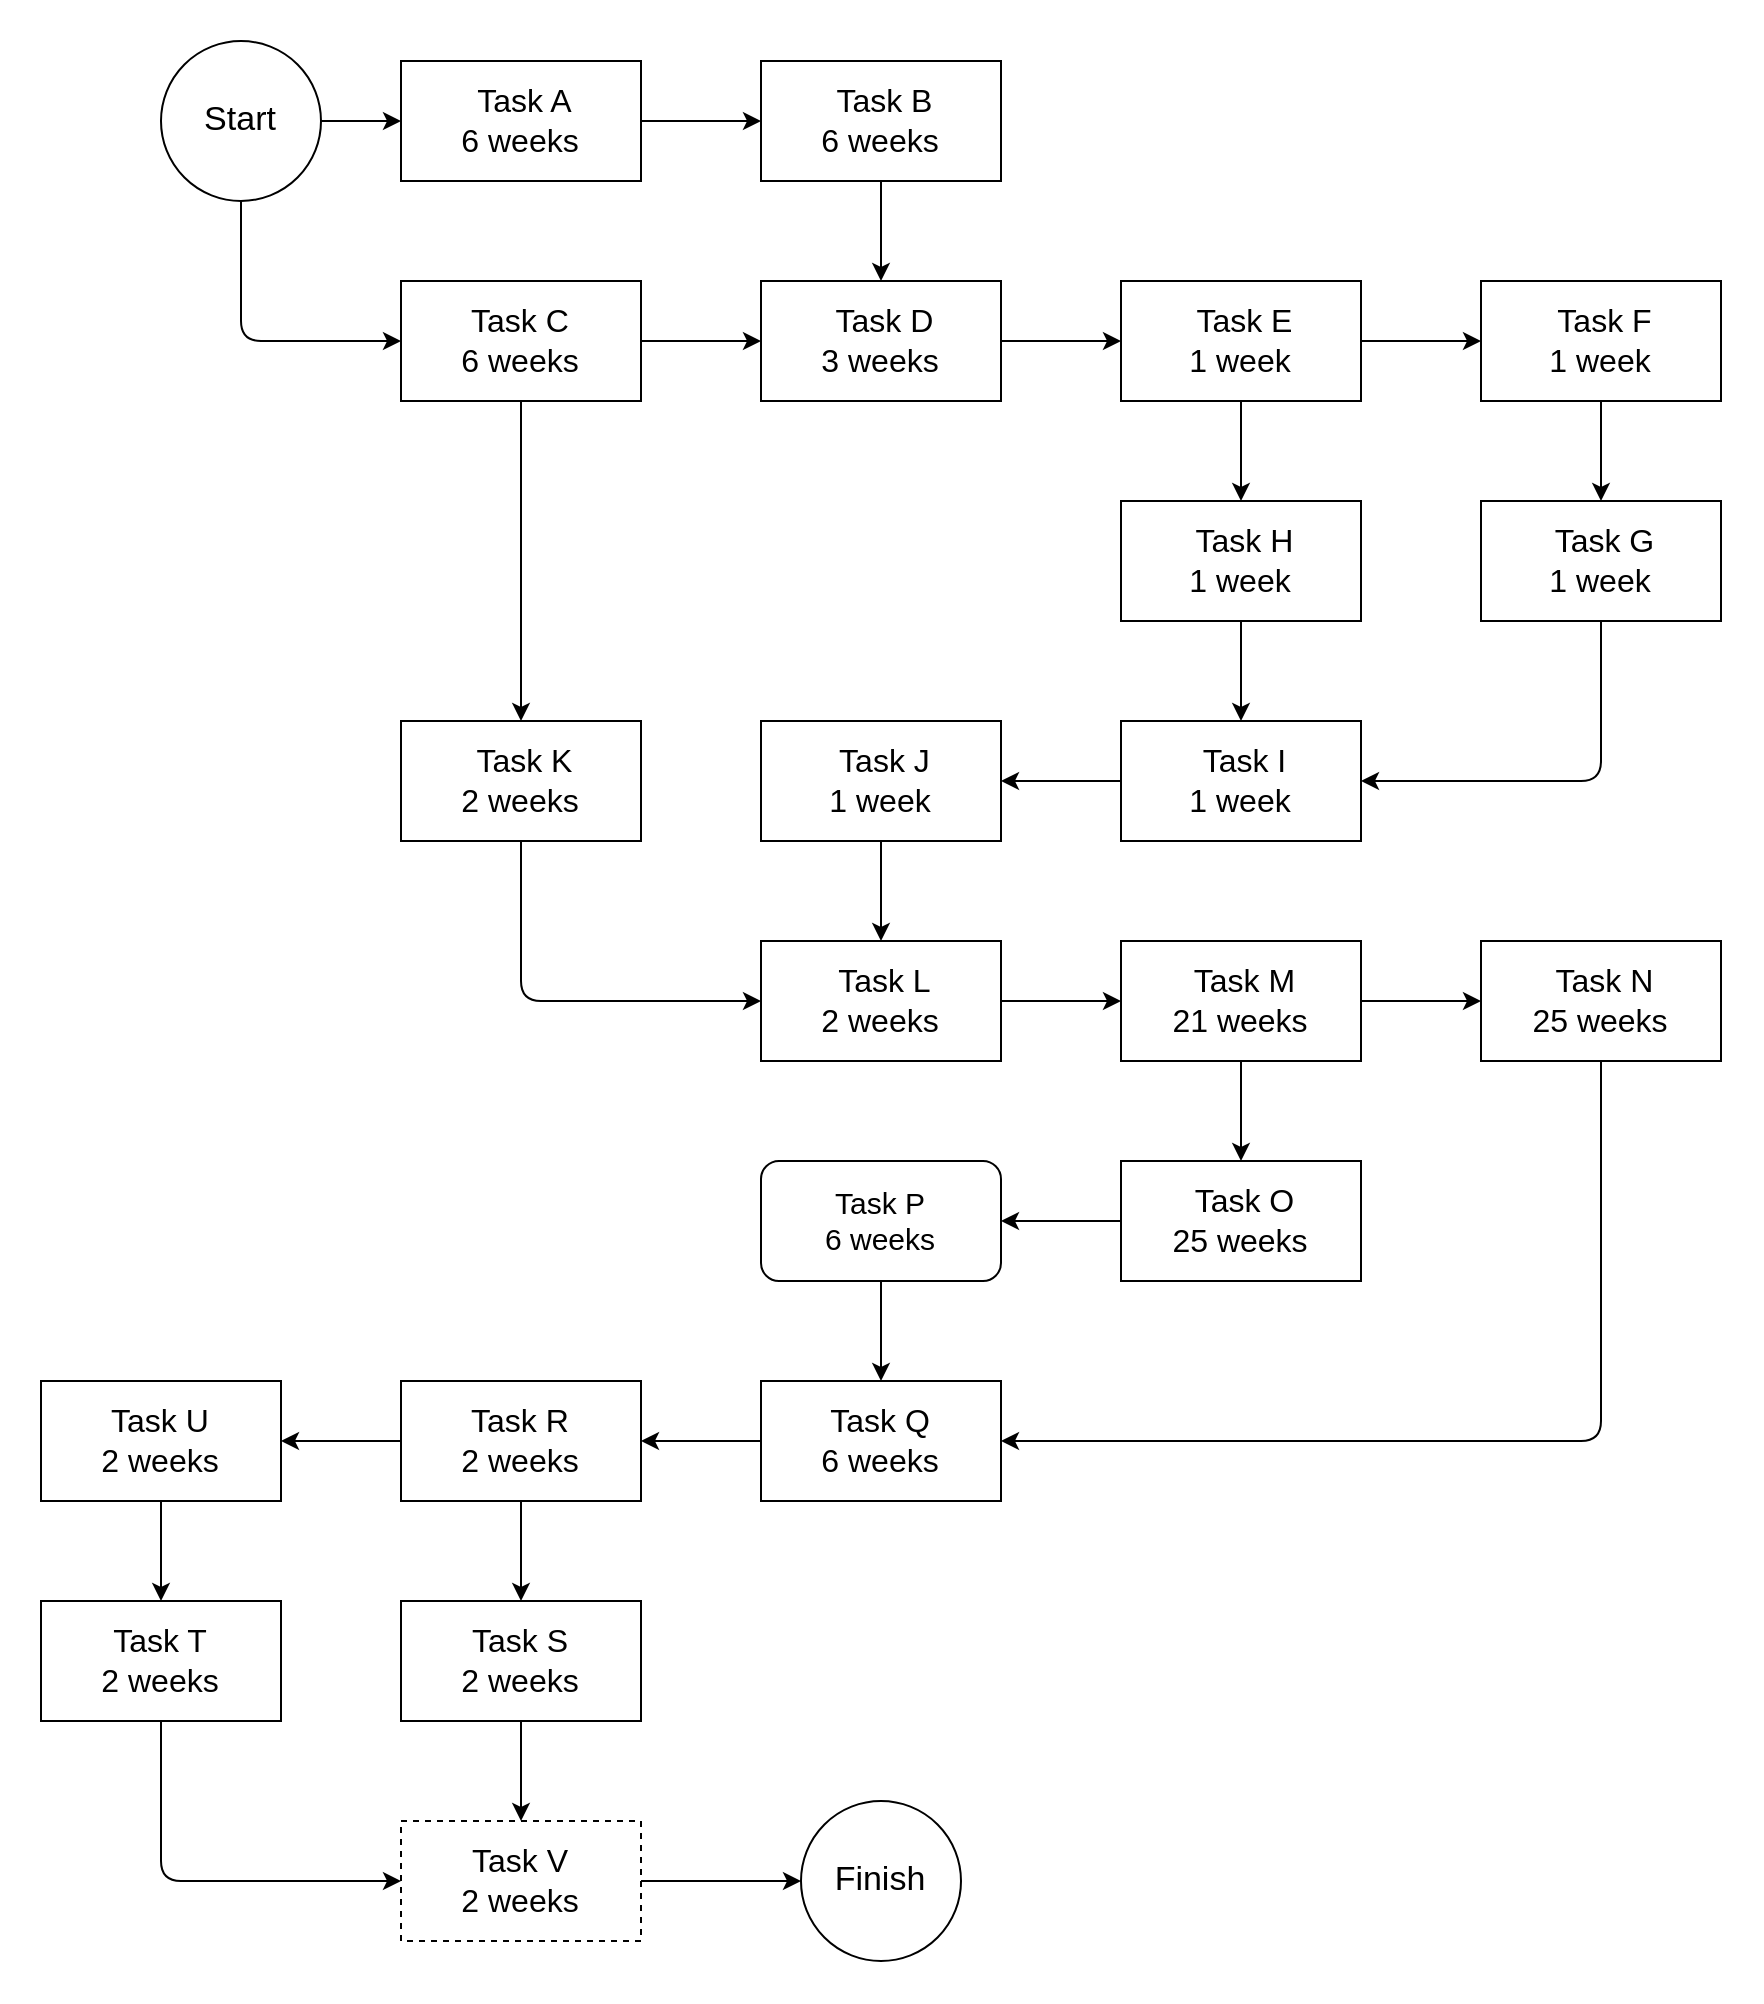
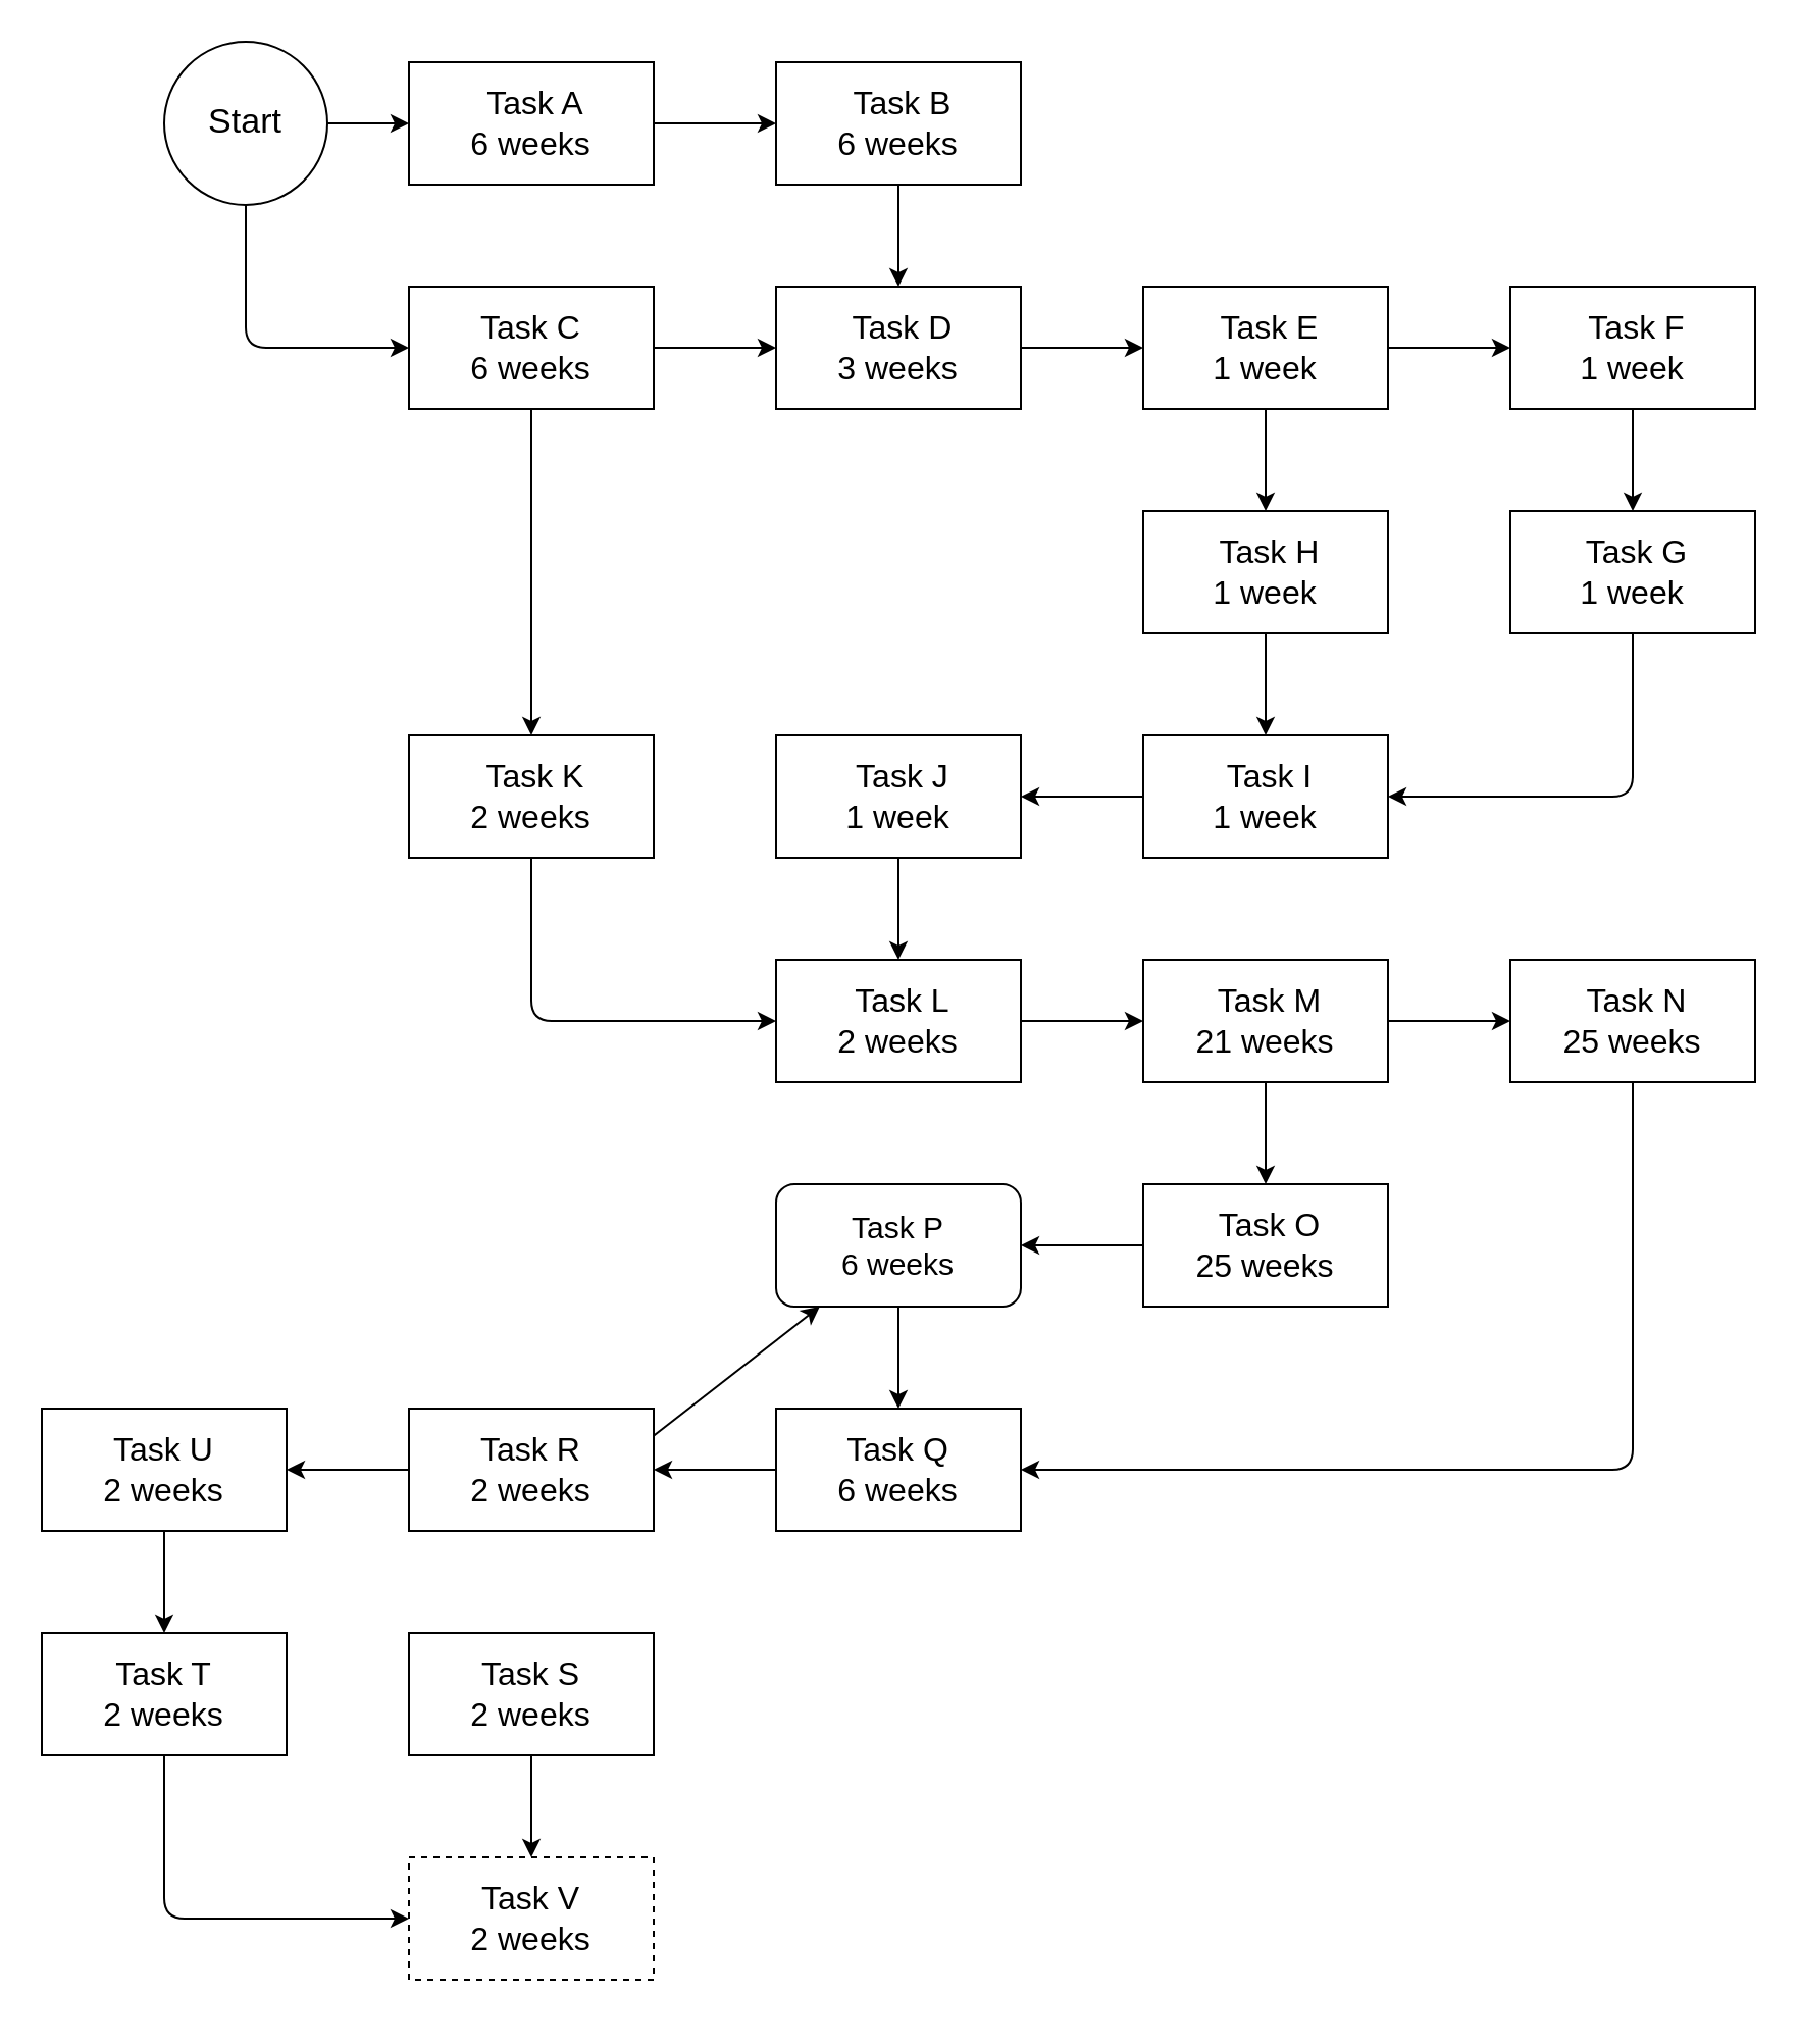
- <mxCell id="43" style="edgeStyle=none;html=1;exitX=0.5;exitY=1;exitDx=0;exitDy=0;entryX=0.5;entryY=0;entryDx=0;entryDy=0;fontSize=14;" parent="1" source="45" target="47" edge="1"><mxGeometry relative="1" as="geometry" /></mxCell>
+ <mxCell id="43" style="edgeStyle=none;html=1;exitX=0.5;exitY=1;exitDx=0;exitDy=0;fontSize=14;" parent="1" source="45" target="40" edge="1"><mxGeometry relative="1" as="geometry" /></mxCell>
- <mxCell id="52" style="edgeStyle=none;html=1;exitX=1;exitY=0.5;exitDx=0;exitDy=0;entryX=0;entryY=0.5;entryDx=0;entryDy=0;fontSize=14;strokeWidth=1;" parent="1" source="53" target="5" edge="1"><mxGeometry relative="1" as="geometry" /></mxCell>
- <mxCell id="5" value="&lt;font style=&quot;font-size: 17px;&quot;&gt;Finish&lt;/font&gt;" style="ellipse;whiteSpace=wrap;html=1;aspect=fixed;" parent="1" vertex="1"><mxGeometry x="400" y="900" width="80" height="80" as="geometry" /></mxCell>
